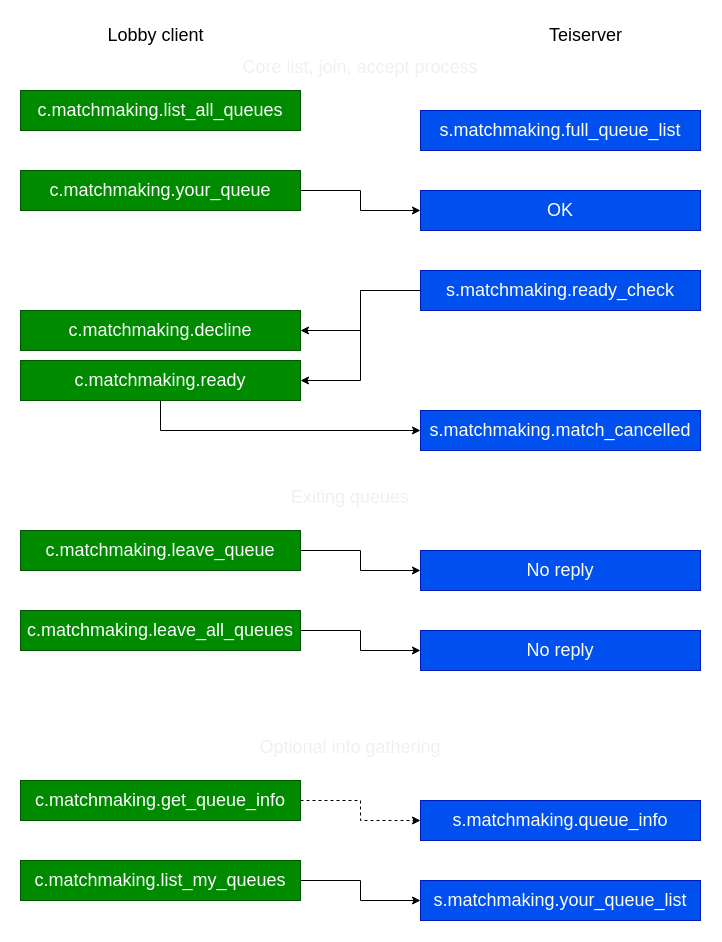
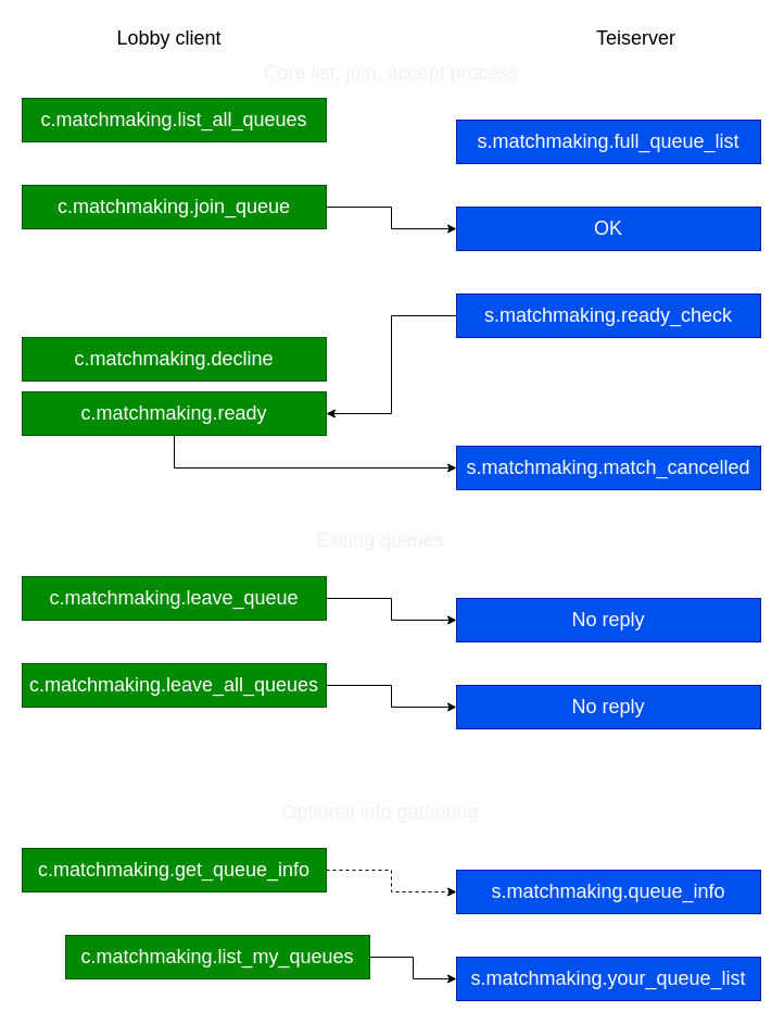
- <mxCell id="7" value="c.matchmaking.your_queue" style="rounded=0;whiteSpace=wrap;html=1;fontSize=18;fillColor=#008a00;strokeColor=#005700;fontColor=#ffffff;" parent="1" vertex="1"><mxGeometry x="20" y="170" width="280" height="40" as="geometry" /></mxCell>
+ <mxCell id="7" value="c.matchmaking.join_queue" style="rounded=0;whiteSpace=wrap;html=1;fontSize=18;fillColor=#008a00;strokeColor=#005700;fontColor=#ffffff;" parent="1" vertex="1"><mxGeometry x="20" y="170" width="280" height="40" as="geometry" /></mxCell>
- <mxCell id="13" style="edgeStyle=orthogonalEdgeStyle;rounded=0;orthogonalLoop=1;jettySize=auto;html=1;entryX=1;entryY=0.5;entryDx=0;entryDy=0;" parent="1" source="14" target="17" edge="1"><mxGeometry relative="1" as="geometry" /></mxCell>
- <mxCell id="27" value="c.matchmaking.list_my_queues" style="rounded=0;whiteSpace=wrap;html=1;fontSize=18;fillColor=#008a00;strokeColor=#005700;fontColor=#ffffff;" vertex="1" parent="1"><mxGeometry x="20" y="860" width="280" height="40" as="geometry" /></mxCell>
+ <mxCell id="27" value="c.matchmaking.list_my_queues" style="rounded=0;whiteSpace=wrap;html=1;fontSize=18;fillColor=#008a00;strokeColor=#005700;fontColor=#ffffff;" vertex="1" parent="1"><mxGeometry x="60" y="860" width="280" height="40" as="geometry" /></mxCell>
